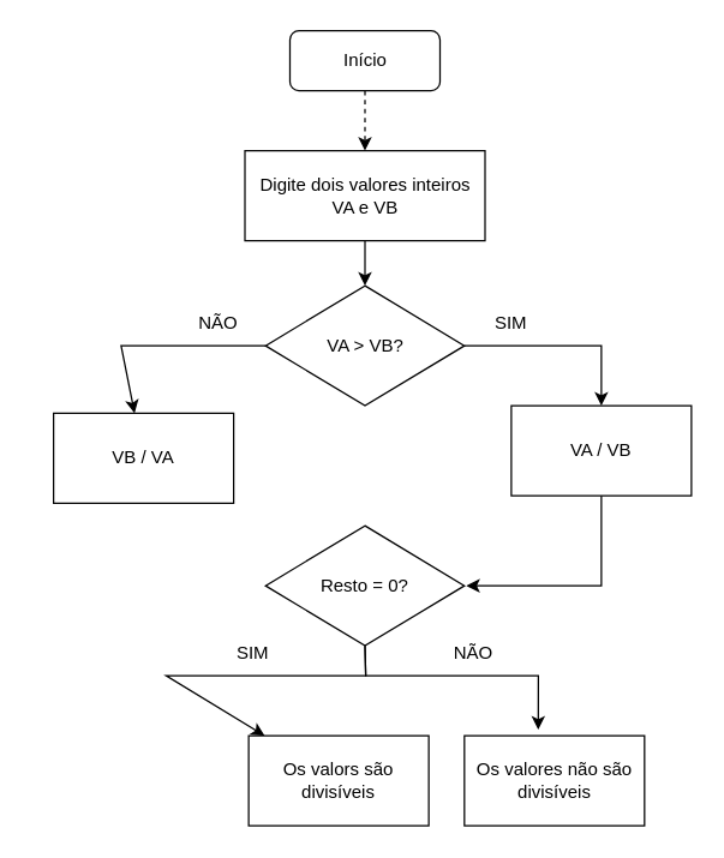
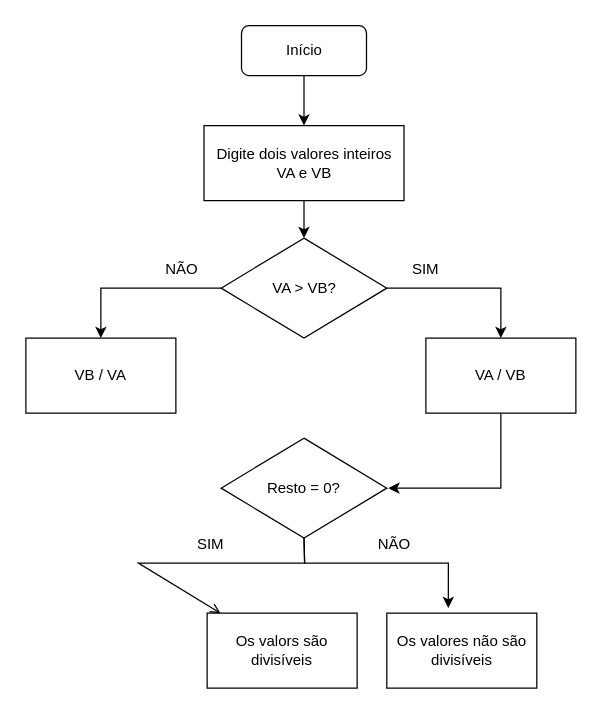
- <mxCell id="14" value="" style="endArrow=classic;html=1;rounded=0;entryX=0.5;entryY=0;entryDx=0;entryDy=0;exitX=0.5;exitY=1;exitDx=0;exitDy=0;dashed=1;" edge="1" parent="1" source="2" target="3"><mxGeometry width="50" height="50" relative="1" as="geometry"><mxPoint x="243" y="50" as="sourcePoint" /><mxPoint x="280" y="310" as="targetPoint" /></mxGeometry></mxCell>
+ <mxCell id="14" value="" style="endArrow=classic;html=1;rounded=0;entryX=0.5;entryY=0;entryDx=0;entryDy=0;exitX=0.5;exitY=1;exitDx=0;exitDy=0;" edge="1" parent="1" source="2" target="3"><mxGeometry width="50" height="50" relative="1" as="geometry"><mxPoint x="243" y="50" as="sourcePoint" /><mxPoint x="280" y="310" as="targetPoint" /></mxGeometry></mxCell>
- <mxCell id="8" value="VB / VA" style="rounded=0;whiteSpace=wrap;html=1;" vertex="1" parent="1"><mxGeometry x="35" y="275" width="120" height="60" as="geometry" /></mxCell>
+ <mxCell id="8" value="VB / VA" style="rounded=0;whiteSpace=wrap;html=1;" vertex="1" parent="1"><mxGeometry x="20" y="270" width="120" height="60" as="geometry" /></mxCell>
- <mxCell id="16" value="" style="endArrow=classic;html=1;rounded=0;exitX=0.5;exitY=1;exitDx=0;exitDy=0;" edge="1" parent="1" source="12" target="18"><mxGeometry width="50" height="50" relative="1" as="geometry"><mxPoint x="230" y="360" as="sourcePoint" /><mxPoint x="120" y="470" as="targetPoint" /><Array as="points"><mxPoint x="243" y="450" /><mxPoint x="180" y="450" /><mxPoint x="110" y="450" /></Array></mxGeometry></mxCell>
+ <mxCell id="16" value="" style="endArrow=open;html=1;rounded=0;exitX=0.5;exitY=1;exitDx=0;exitDy=0;" edge="1" parent="1" source="12" target="18"><mxGeometry width="50" height="50" relative="1" as="geometry"><mxPoint x="230" y="360" as="sourcePoint" /><mxPoint x="120" y="470" as="targetPoint" /><Array as="points"><mxPoint x="243" y="450" /><mxPoint x="180" y="450" /><mxPoint x="110" y="450" /></Array></mxGeometry></mxCell>
